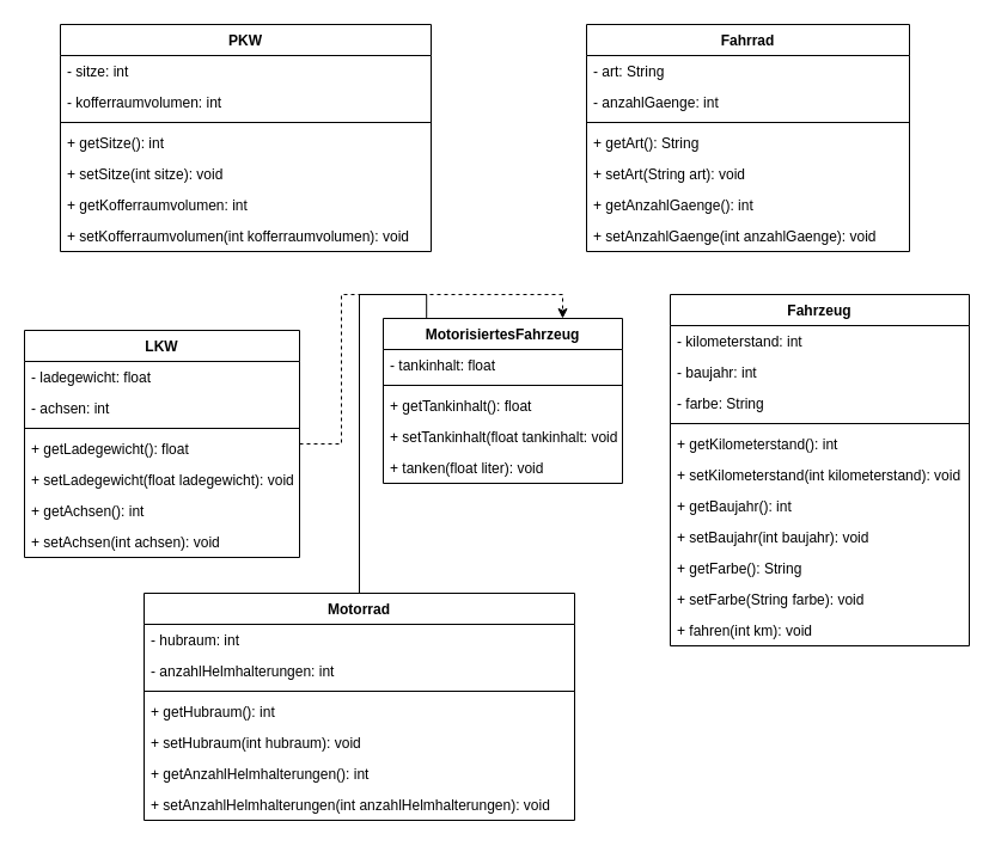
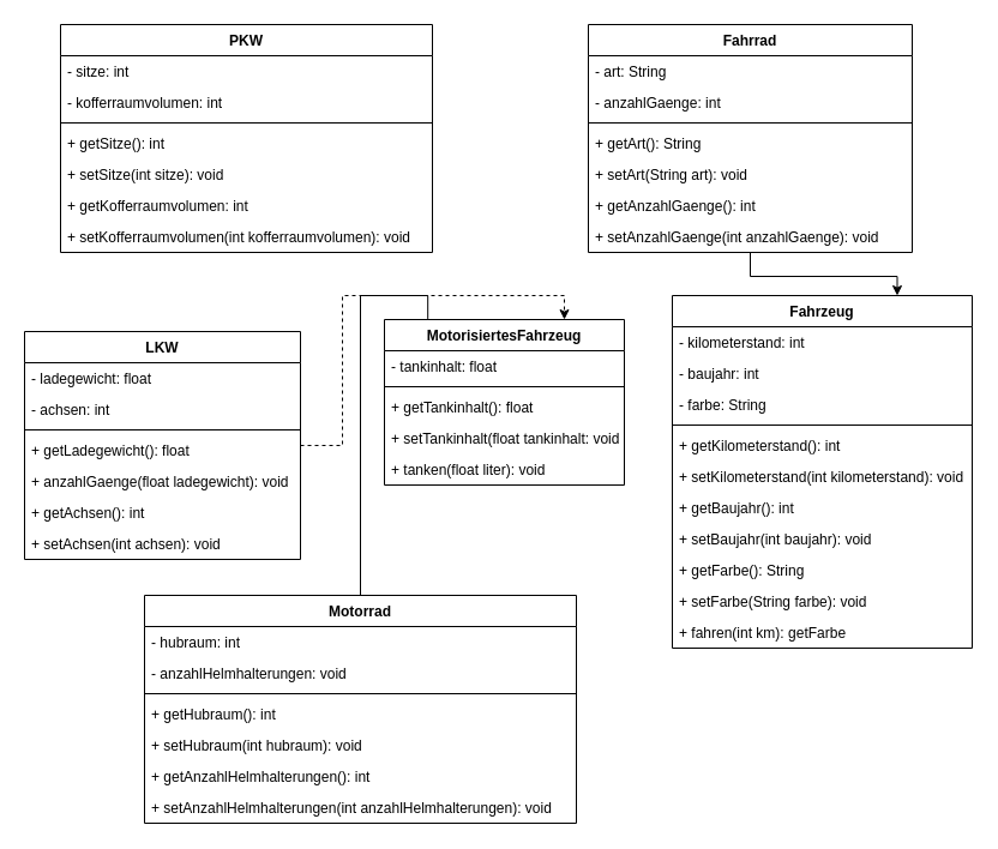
+ <mxCell id="40" style="edgeStyle=orthogonalEdgeStyle;rounded=0;orthogonalLoop=1;jettySize=auto;html=1;entryX=0.75;entryY=0;entryDx=0;entryDy=0;" edge="1" parent="1" source="41" target="2"><mxGeometry relative="1" as="geometry" /></mxCell>
- <mxCell id="28" value="+ setLadegewicht(float ladegewicht): void" style="text;strokeColor=none;fillColor=none;align=left;verticalAlign=top;spacingLeft=4;spacingRight=4;overflow=hidden;rotatable=0;points=[[0,0.5],[1,0.5]];portConstraint=eastwest;" vertex="1" parent="23"><mxGeometry y="112" width="230" height="26" as="geometry" /></mxCell>
+ <mxCell id="28" value="+ anzahlGaenge(float ladegewicht): void" style="text;strokeColor=none;fillColor=none;align=left;verticalAlign=top;spacingLeft=4;spacingRight=4;overflow=hidden;rotatable=0;points=[[0,0.5],[1,0.5]];portConstraint=eastwest;" vertex="1" parent="23"><mxGeometry y="112" width="230" height="26" as="geometry" /></mxCell>
- <mxCell id="13" value="+ fahren(int km): void" style="text;strokeColor=none;fillColor=none;align=left;verticalAlign=top;spacingLeft=4;spacingRight=4;overflow=hidden;rotatable=0;points=[[0,0.5],[1,0.5]];portConstraint=eastwest;" vertex="1" parent="2"><mxGeometry y="268" width="250" height="26" as="geometry" /></mxCell>
+ <mxCell id="13" value="+ fahren(int km): getFarbe" style="text;strokeColor=none;fillColor=none;align=left;verticalAlign=top;spacingLeft=4;spacingRight=4;overflow=hidden;rotatable=0;points=[[0,0.5],[1,0.5]];portConstraint=eastwest;" vertex="1" parent="2"><mxGeometry y="268" width="250" height="26" as="geometry" /></mxCell>
- <mxCell id="34" value="- anzahlHelmhalterungen: int" style="text;strokeColor=none;fillColor=none;align=left;verticalAlign=top;spacingLeft=4;spacingRight=4;overflow=hidden;rotatable=0;points=[[0,0.5],[1,0.5]];portConstraint=eastwest;" parent="32" vertex="1"><mxGeometry y="52" width="360" height="26" as="geometry" /></mxCell>
+ <mxCell id="34" value="- anzahlHelmhalterungen: void" style="text;strokeColor=none;fillColor=none;align=left;verticalAlign=top;spacingLeft=4;spacingRight=4;overflow=hidden;rotatable=0;points=[[0,0.5],[1,0.5]];portConstraint=eastwest;" parent="32" vertex="1"><mxGeometry y="52" width="360" height="26" as="geometry" /></mxCell>
